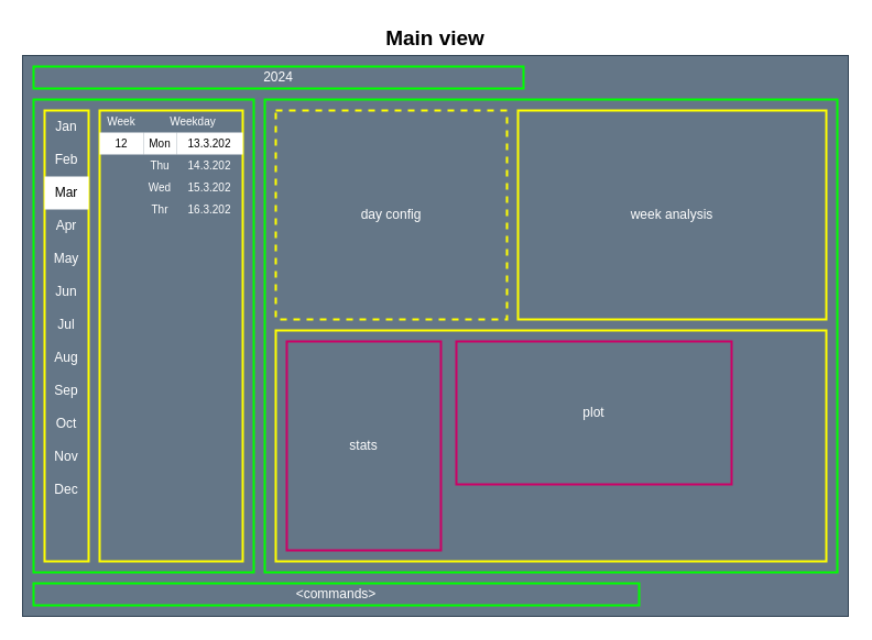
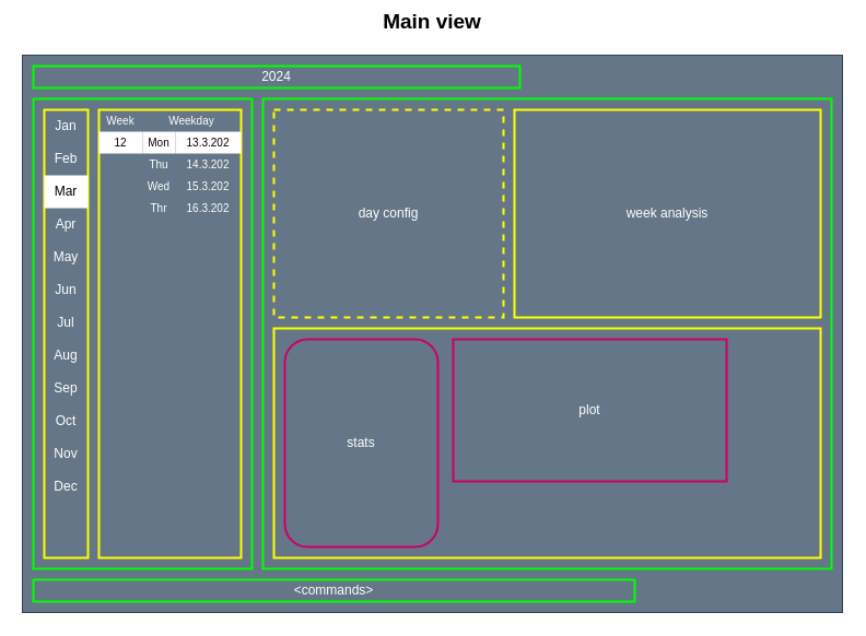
- <mxCell id="35" value="Main view" style="text;html=1;strokeColor=none;fillColor=none;align=center;verticalAlign=middle;whiteSpace=wrap;rounded=0;fontSize=19;fontStyle=1" vertex="1" parent="1"><mxGeometry x="335" y="20" width="120" height="30" as="geometry" /></mxCell>
+ <mxCell id="35" value="Main view" style="text;html=1;strokeColor=none;fillColor=none;align=center;verticalAlign=middle;whiteSpace=wrap;rounded=0;fontSize=19;fontStyle=1" vertex="1" parent="1"><mxGeometry x="335" y="5" width="120" height="30" as="geometry" /></mxCell>
- <mxCell id="36" value="stats" style="rounded=0;whiteSpace=wrap;html=1;fillColor=#647687;fontColor=#ffffff;strokeColor=#CC0066;strokeWidth=2;" vertex="1" parent="1"><mxGeometry x="260" y="310" width="140" height="190" as="geometry" /></mxCell>
+ <mxCell id="36" value="stats" style="whiteSpace=wrap;html=1;fillColor=#647687;fontColor=#ffffff;strokeColor=#CC0066;strokeWidth=2;rounded=1;" vertex="1" parent="1"><mxGeometry x="260" y="310" width="140" height="190" as="geometry" /></mxCell>
